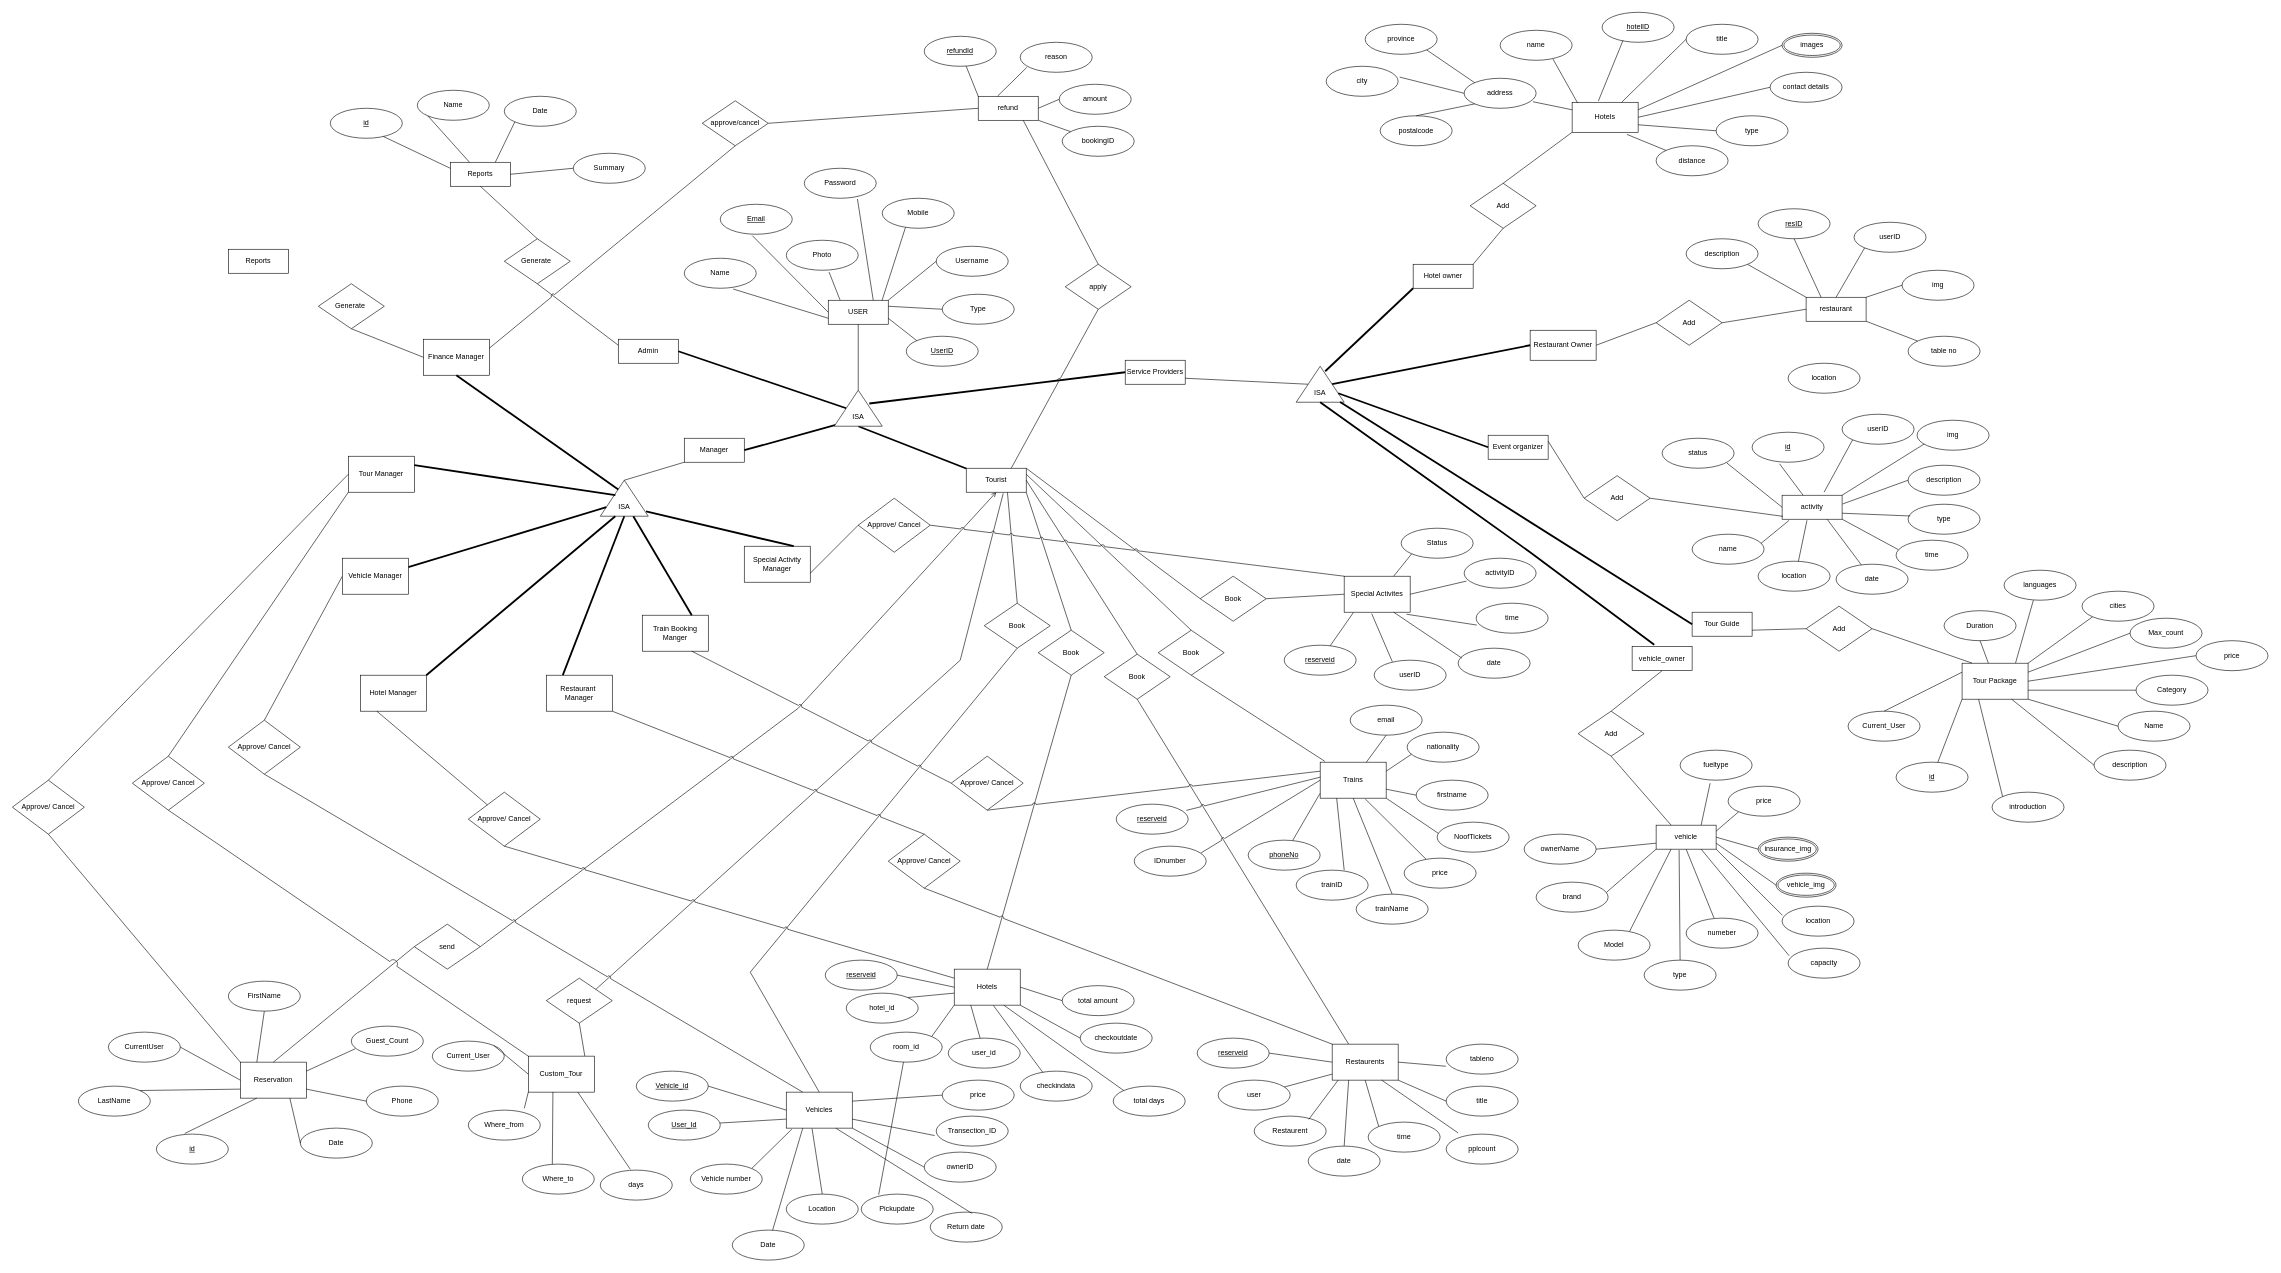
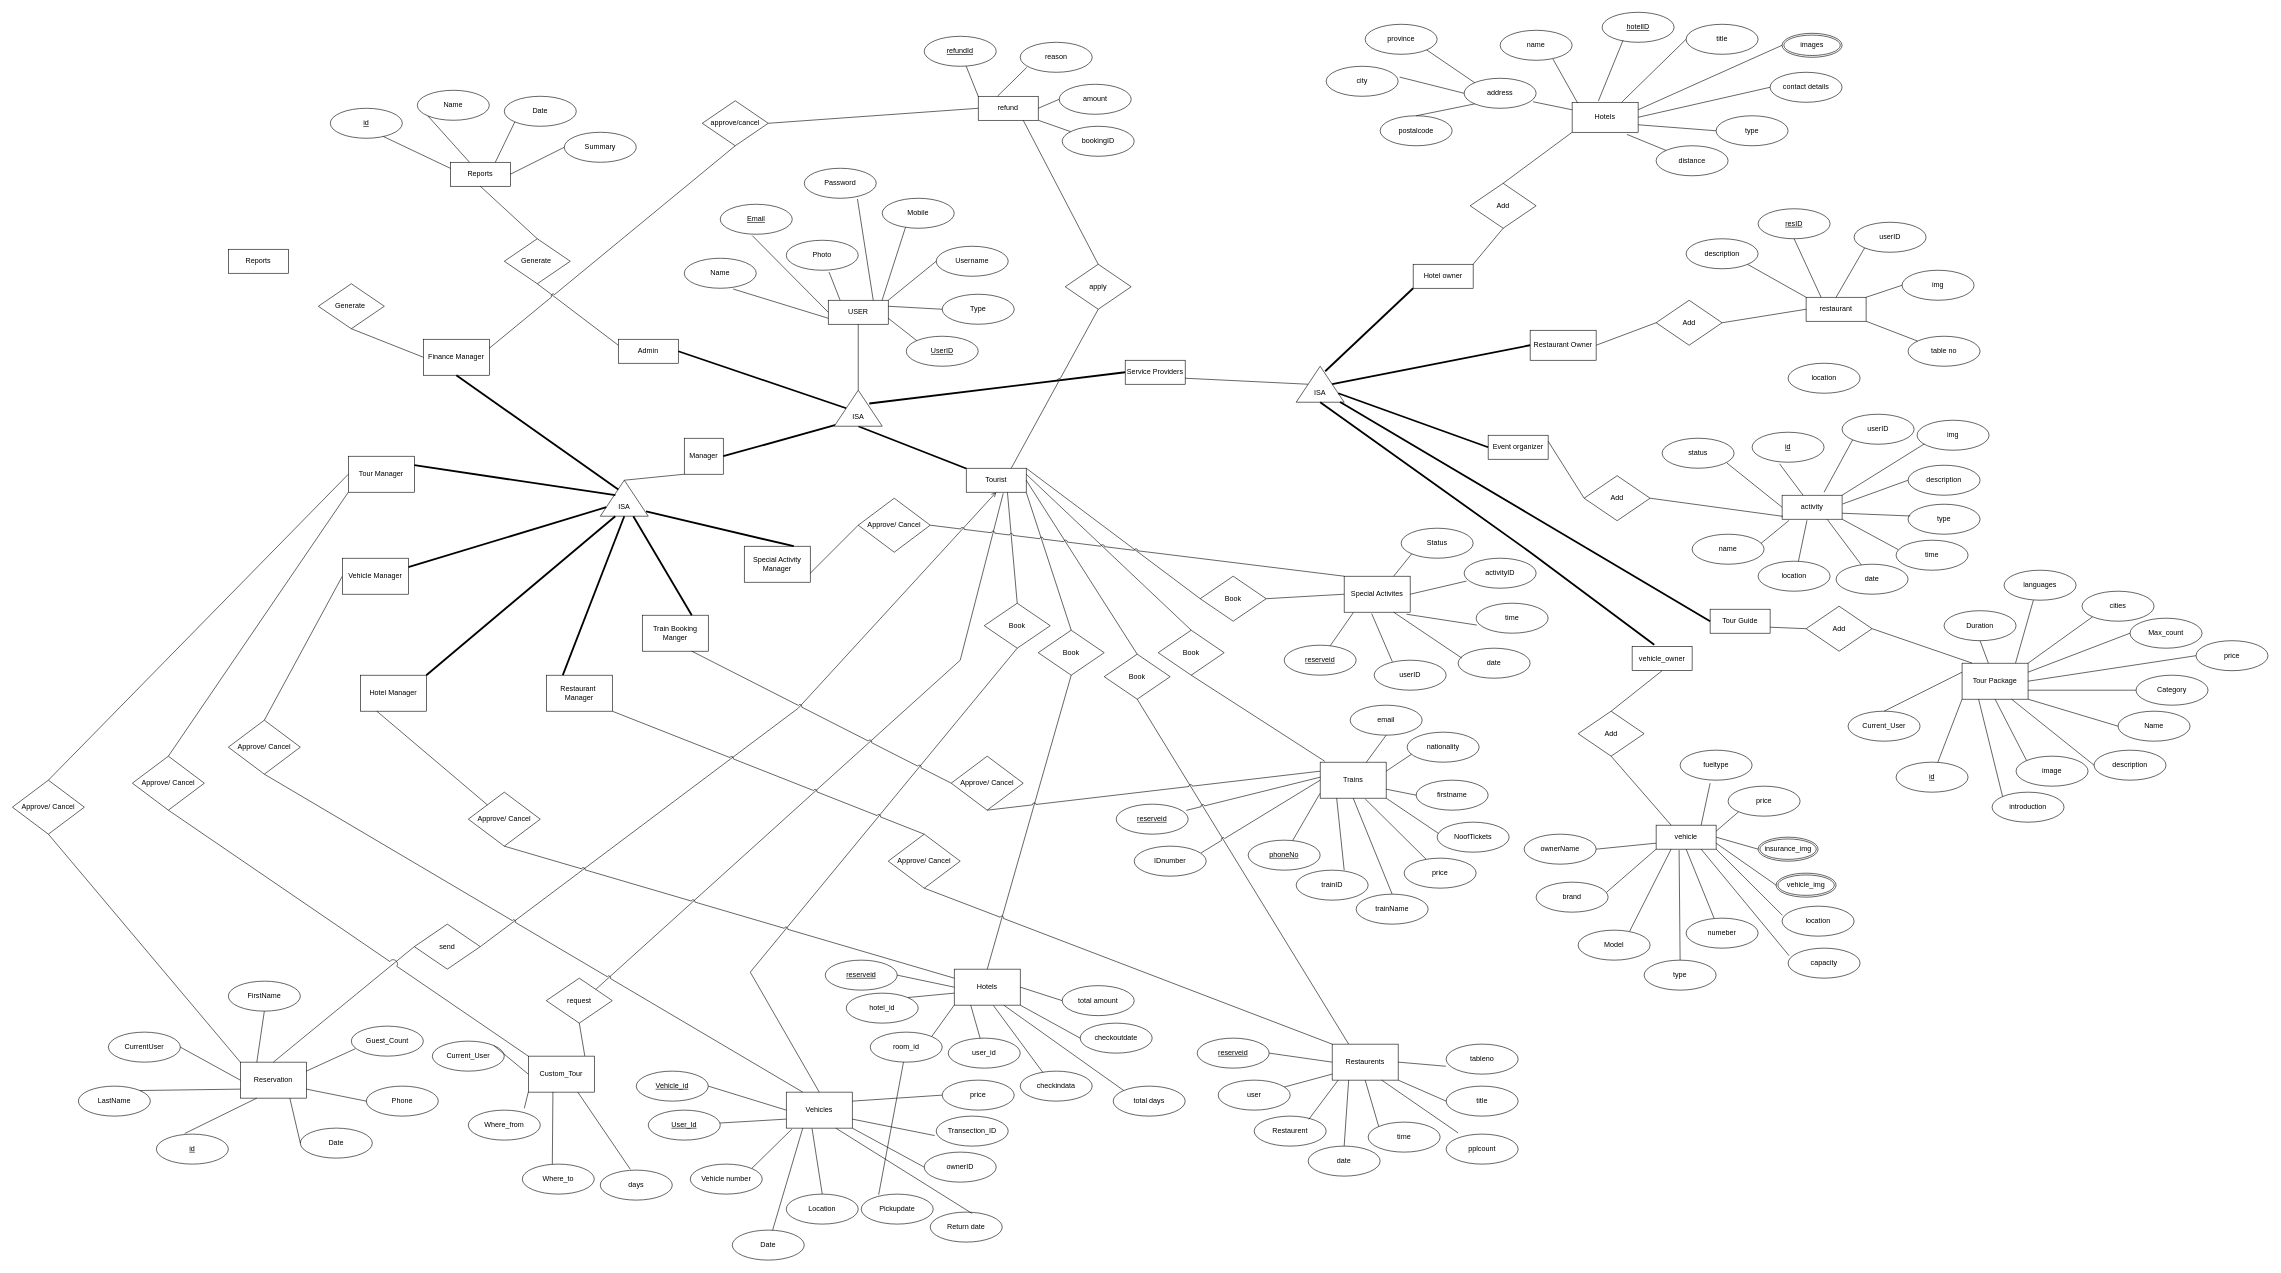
- <mxCell id="106" value="Summary" style="ellipse;whiteSpace=wrap;html=1;" vertex="1" parent="1"><mxGeometry x="955" y="255" width="120" height="50" as="geometry" /></mxCell>
+ <mxCell id="106" value="Summary" style="ellipse;whiteSpace=wrap;html=1;" vertex="1" parent="1"><mxGeometry x="940" y="220" width="120" height="50" as="geometry" /></mxCell>
- <mxCell id="4" value="Manager" style="rounded=0;whiteSpace=wrap;html=1;" vertex="1" parent="1"><mxGeometry x="1140" y="730" width="100" height="40" as="geometry" /></mxCell>
+ <mxCell id="4" value="Manager" style="rounded=0;whiteSpace=wrap;html=1;" vertex="1" parent="1"><mxGeometry x="1140" y="730" width="65" height="60" as="geometry" /></mxCell>
- <mxCell id="30" value="Tour Guide" style="rounded=0;whiteSpace=wrap;html=1;" vertex="1" parent="1"><mxGeometry x="2820" y="1020" width="100" height="40" as="geometry" /></mxCell>
+ <mxCell id="30" value="Tour Guide" style="rounded=0;whiteSpace=wrap;html=1;" vertex="1" parent="1"><mxGeometry x="2850" y="1015" width="100" height="40" as="geometry" /></mxCell>
+ <mxCell id="141" value="" style="endArrow=none;html=1;rounded=0;entryX=0.5;entryY=1;entryDx=0;entryDy=0;exitX=0;exitY=0;exitDx=0;exitDy=0;" edge="1" parent="1" source="129" target="125"><mxGeometry width="50" height="50" relative="1" as="geometry"><mxPoint x="3347" y="1337" as="sourcePoint" /><mxPoint x="3308" y="1175" as="targetPoint" /><Array as="points" /></mxGeometry></mxCell>
+ <mxCell id="129" value="image" style="ellipse;whiteSpace=wrap;html=1;" vertex="1" parent="1"><mxGeometry x="3360" y="1260" width="120" height="50" as="geometry" /></mxCell>
